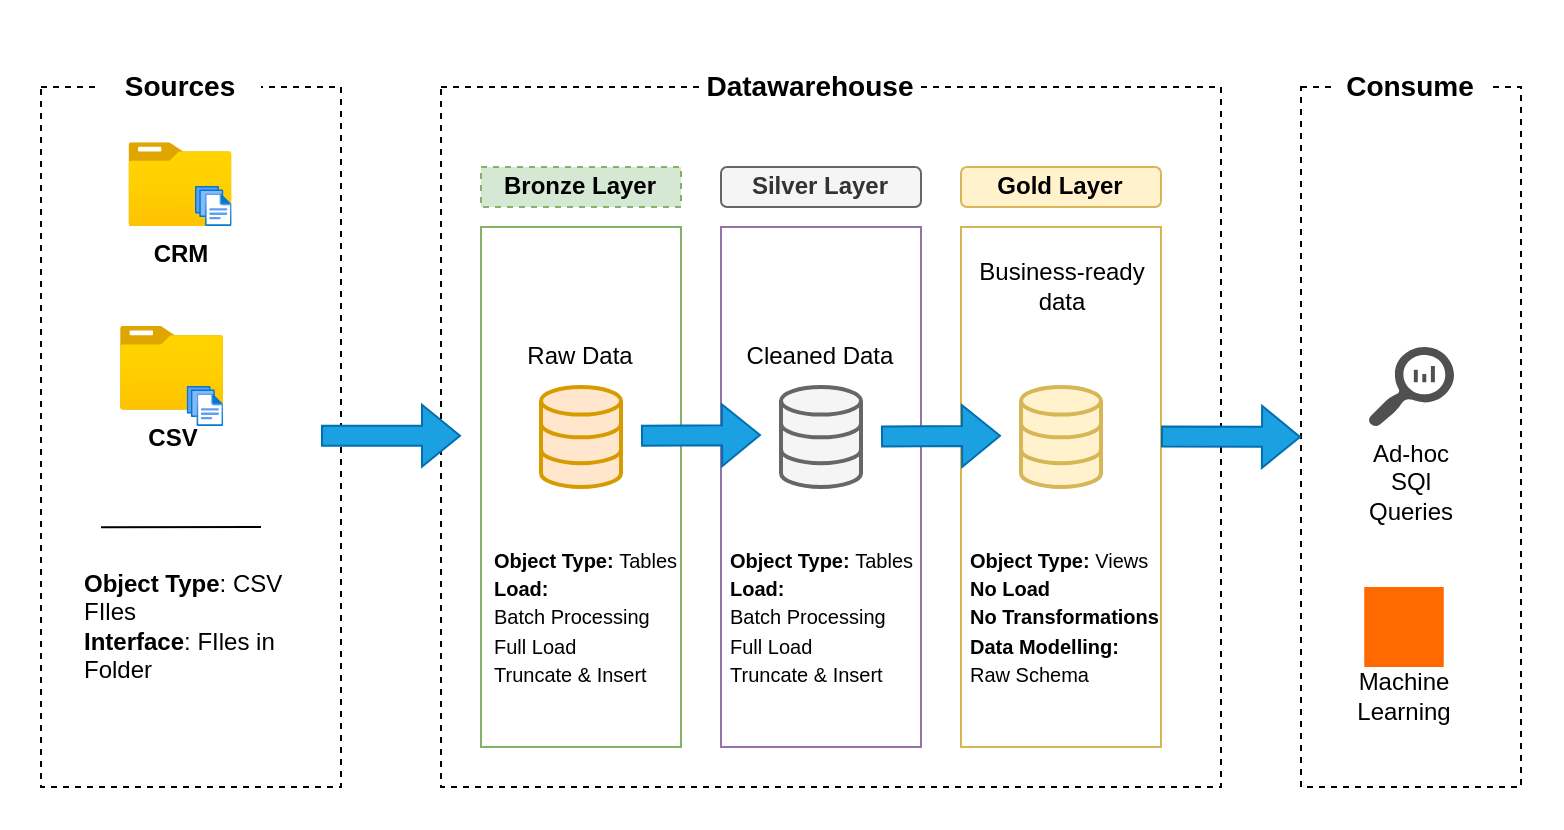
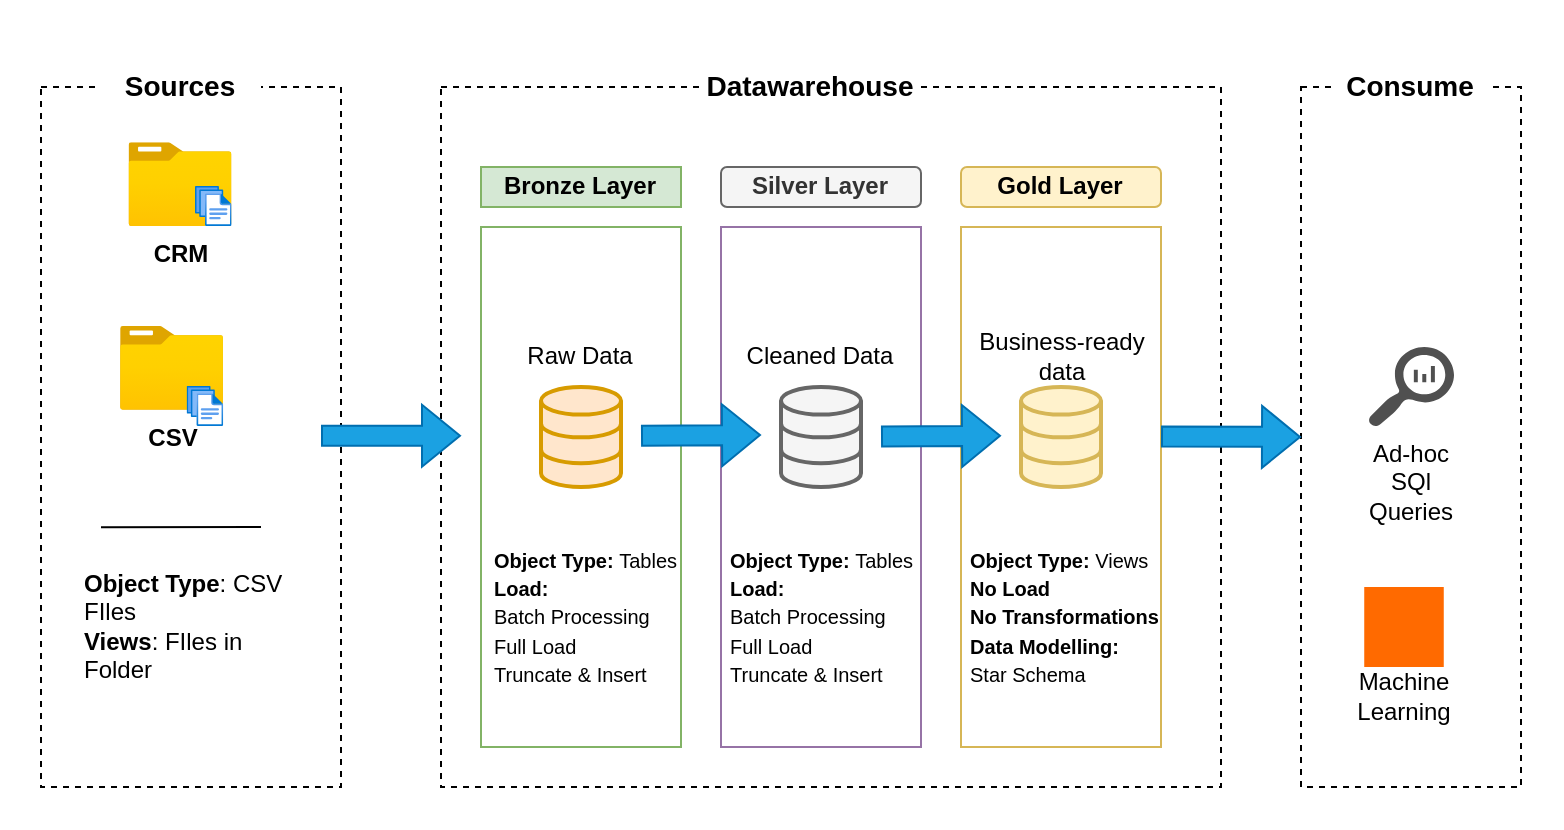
- <mxCell id="9" value="&lt;font&gt;Bronze Layer&lt;/font&gt;" style="rounded=0;whiteSpace=wrap;html=1;fillColor=#d5e8d4;strokeColor=#82b366;fontSize=12;fontStyle=1;dashed=1;" vertex="1" parent="1"><mxGeometry x="240" y="83" width="100" height="20" as="geometry" /></mxCell>
+ <mxCell id="9" value="&lt;font&gt;Bronze Layer&lt;/font&gt;" style="rounded=0;whiteSpace=wrap;html=1;fillColor=#d5e8d4;strokeColor=#82b366;fontSize=12;fontStyle=1" vertex="1" parent="1"><mxGeometry x="240" y="83" width="100" height="20" as="geometry" /></mxCell>
- <mxCell id="29" value="Business-ready data" style="text;html=1;align=center;verticalAlign=middle;whiteSpace=wrap;rounded=0;fontStyle=0" vertex="1" parent="1"><mxGeometry x="486.25" y="133" width="90" height="20" as="geometry" /></mxCell>
+ <mxCell id="29" value="Business-ready data" style="text;html=1;align=center;verticalAlign=middle;whiteSpace=wrap;rounded=0;fontStyle=0" vertex="1" parent="1"><mxGeometry x="486.25" y="168" width="90" height="20" as="geometry" /></mxCell>
- <mxCell id="35" value="&lt;font style=&quot;font-size: 10px;&quot;&gt;&lt;b&gt;Object Type: &lt;/b&gt;Views&lt;/font&gt;&lt;div&gt;&lt;span style=&quot;font-size: 10px;&quot;&gt;&lt;b&gt;No Load&lt;/b&gt;&lt;/span&gt;&lt;/div&gt;&lt;div&gt;&lt;span style=&quot;font-size: 10px;&quot;&gt;&lt;b&gt;No Transformations&lt;br&gt;Data Modelling:&lt;/b&gt;&lt;/span&gt;&lt;/div&gt;&lt;div&gt;&lt;span style=&quot;font-size: 10px;&quot;&gt;Raw Schema&lt;/span&gt;&lt;/div&gt;" style="text;html=1;align=left;verticalAlign=middle;whiteSpace=wrap;rounded=0;" vertex="1" parent="1"><mxGeometry x="482.5" y="263" width="97.5" height="90" as="geometry" /></mxCell>
+ <mxCell id="35" value="&lt;font style=&quot;font-size: 10px;&quot;&gt;&lt;b&gt;Object Type: &lt;/b&gt;Views&lt;/font&gt;&lt;div&gt;&lt;span style=&quot;font-size: 10px;&quot;&gt;&lt;b&gt;No Load&lt;/b&gt;&lt;/span&gt;&lt;/div&gt;&lt;div&gt;&lt;span style=&quot;font-size: 10px;&quot;&gt;&lt;b&gt;No Transformations&lt;br&gt;Data Modelling:&lt;/b&gt;&lt;/span&gt;&lt;/div&gt;&lt;div&gt;&lt;span style=&quot;font-size: 10px;&quot;&gt;Star Schema&lt;/span&gt;&lt;/div&gt;" style="text;html=1;align=left;verticalAlign=middle;whiteSpace=wrap;rounded=0;" vertex="1" parent="1"><mxGeometry x="482.5" y="263" width="97.5" height="90" as="geometry" /></mxCell>
- <mxCell id="19" value="&lt;b&gt;Object Type&lt;/b&gt;: CSV FIles&lt;div&gt;&lt;b&gt;Interface&lt;/b&gt;: FIles in Folder&lt;/div&gt;" style="text;html=1;align=left;verticalAlign=middle;whiteSpace=wrap;rounded=0;" vertex="1" parent="1"><mxGeometry x="40" y="273" width="110" height="80" as="geometry" /></mxCell>
+ <mxCell id="19" value="&lt;b&gt;Object Type&lt;/b&gt;: CSV FIles&lt;div&gt;&lt;b&gt;Views&lt;/b&gt;: FIles in Folder&lt;/div&gt;" style="text;html=1;align=left;verticalAlign=middle;whiteSpace=wrap;rounded=0;" vertex="1" parent="1"><mxGeometry x="40" y="273" width="110" height="80" as="geometry" /></mxCell>
